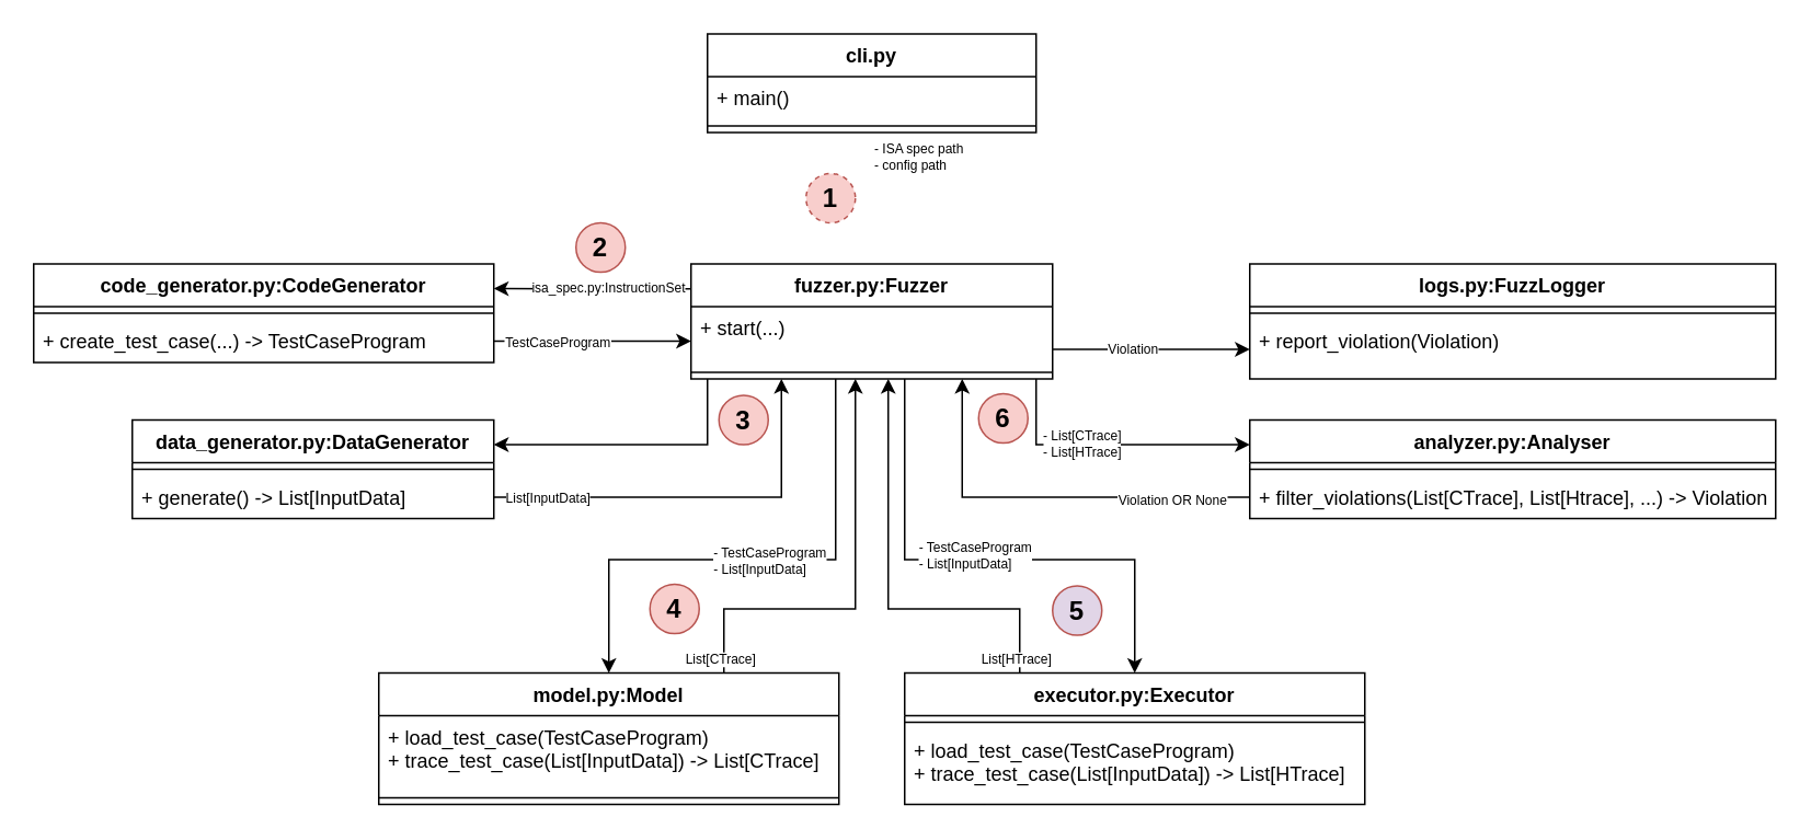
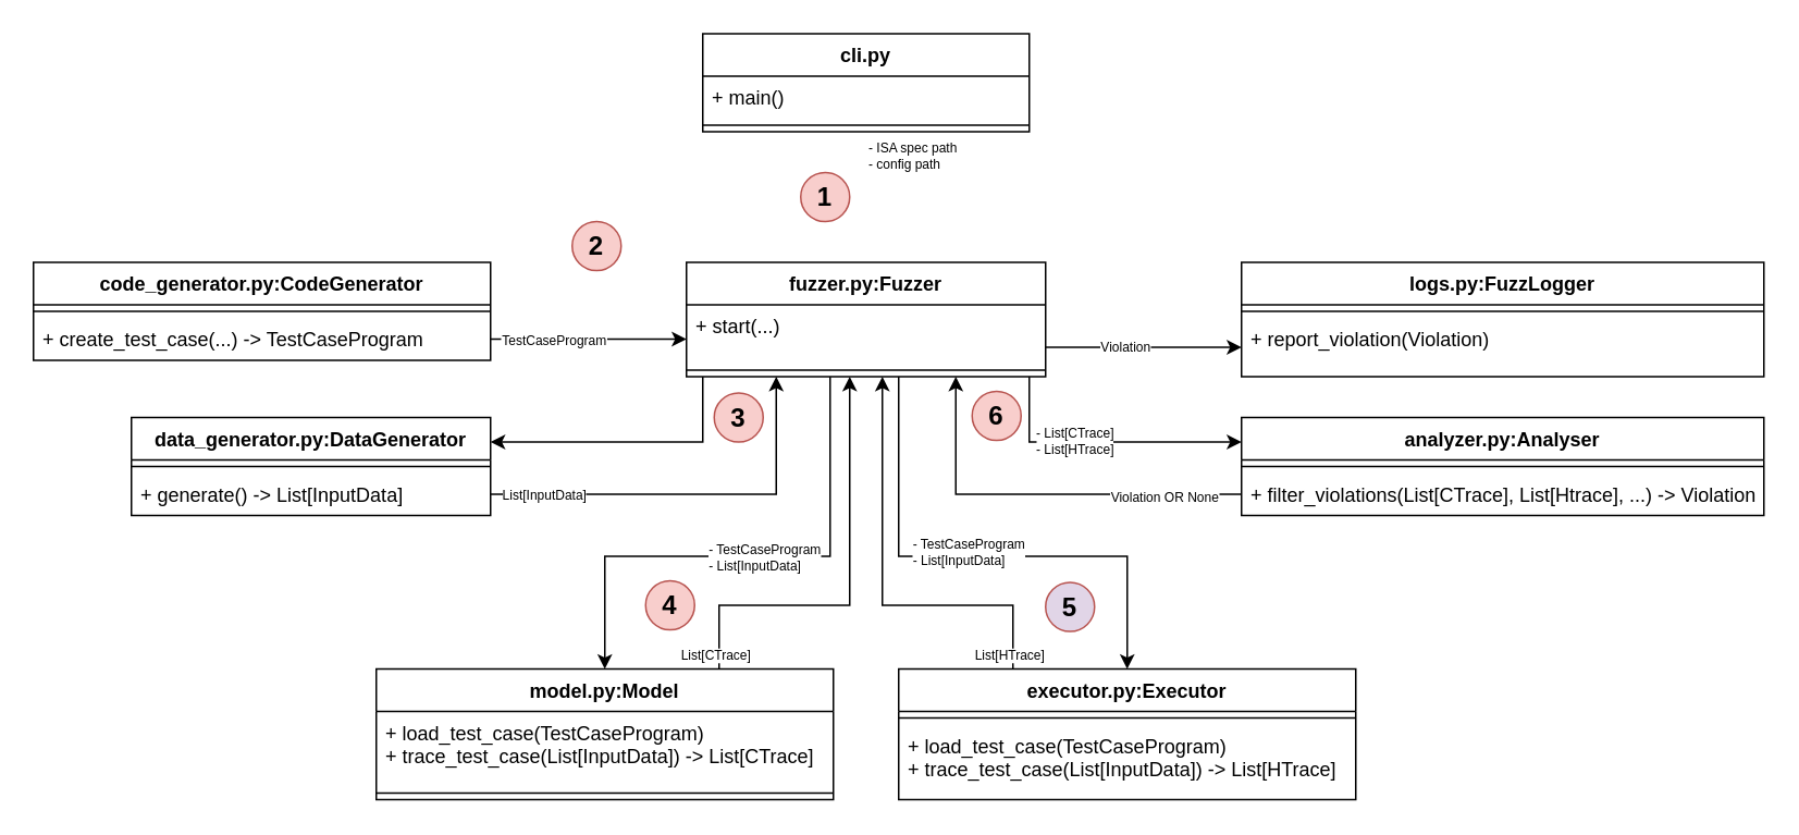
- <mxCell id="40" value="1" style="ellipse;whiteSpace=wrap;html=1;fontSize=16;fontStyle=1;fillColor=#f8cecc;strokeColor=#b85450;dashed=1;" parent="1" vertex="1"><mxGeometry x="490" y="105" width="30" height="30" as="geometry" /></mxCell>
+ <mxCell id="40" value="1" style="ellipse;whiteSpace=wrap;html=1;fontSize=16;fontStyle=1;fillColor=#f8cecc;strokeColor=#b85450;" parent="1" vertex="1"><mxGeometry x="490" y="105" width="30" height="30" as="geometry" /></mxCell>
- <mxCell id="38" style="edgeStyle=orthogonalEdgeStyle;rounded=0;orthogonalLoop=1;jettySize=auto;html=1;exitX=-0.002;exitY=0.217;exitDx=0;exitDy=0;fontSize=8;entryX=1;entryY=0.25;entryDx=0;entryDy=0;exitPerimeter=0;" parent="1" source="10" target="15" edge="1"><mxGeometry relative="1" as="geometry"><mxPoint x="300" y="175" as="targetPoint" /></mxGeometry></mxCell>
- <mxCell id="39" value="&lt;div&gt;isa_spec.py:InstructionSet&lt;/div&gt;" style="edgeLabel;html=1;align=right;verticalAlign=middle;resizable=0;points=[];fontSize=8;" parent="38" vertex="1" connectable="0"><mxGeometry x="-0.22" y="-1" relative="1" as="geometry"><mxPoint x="44" as="offset" /></mxGeometry></mxCell>
